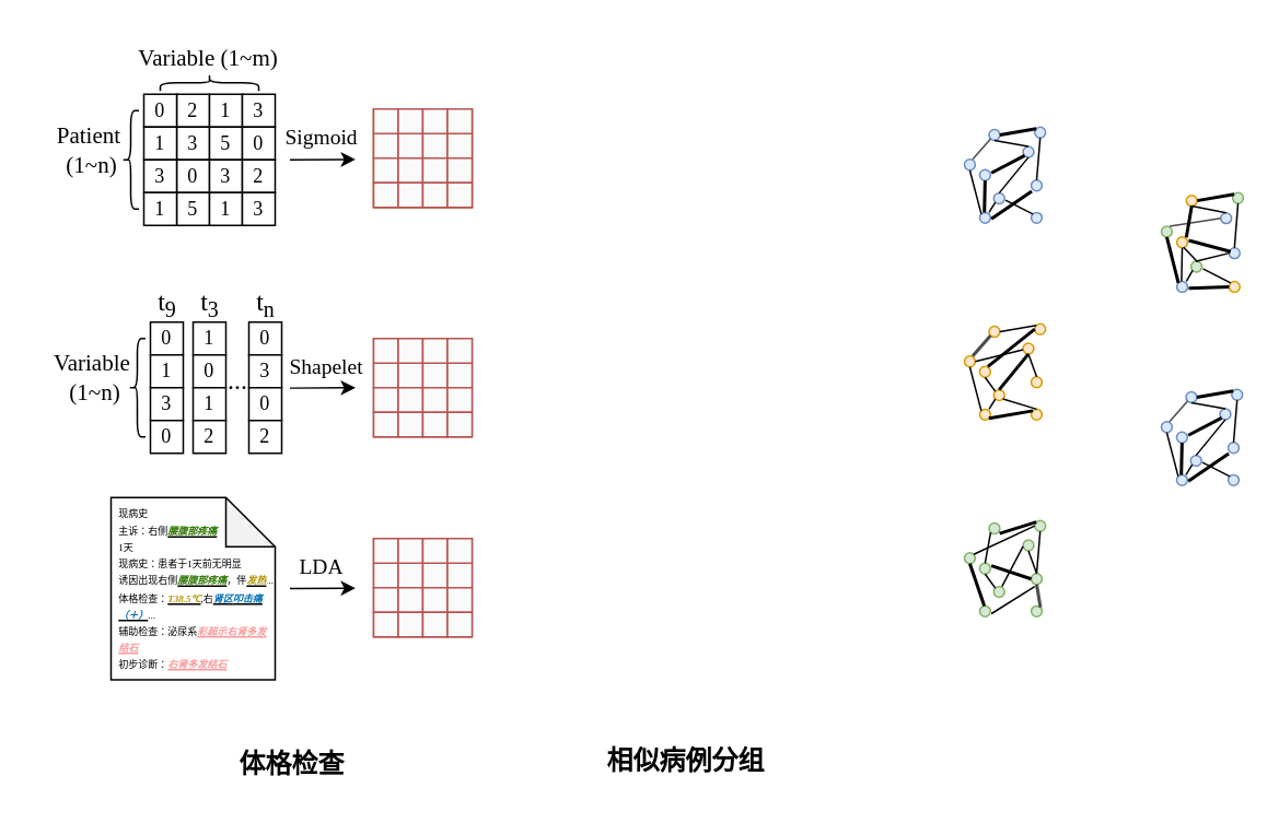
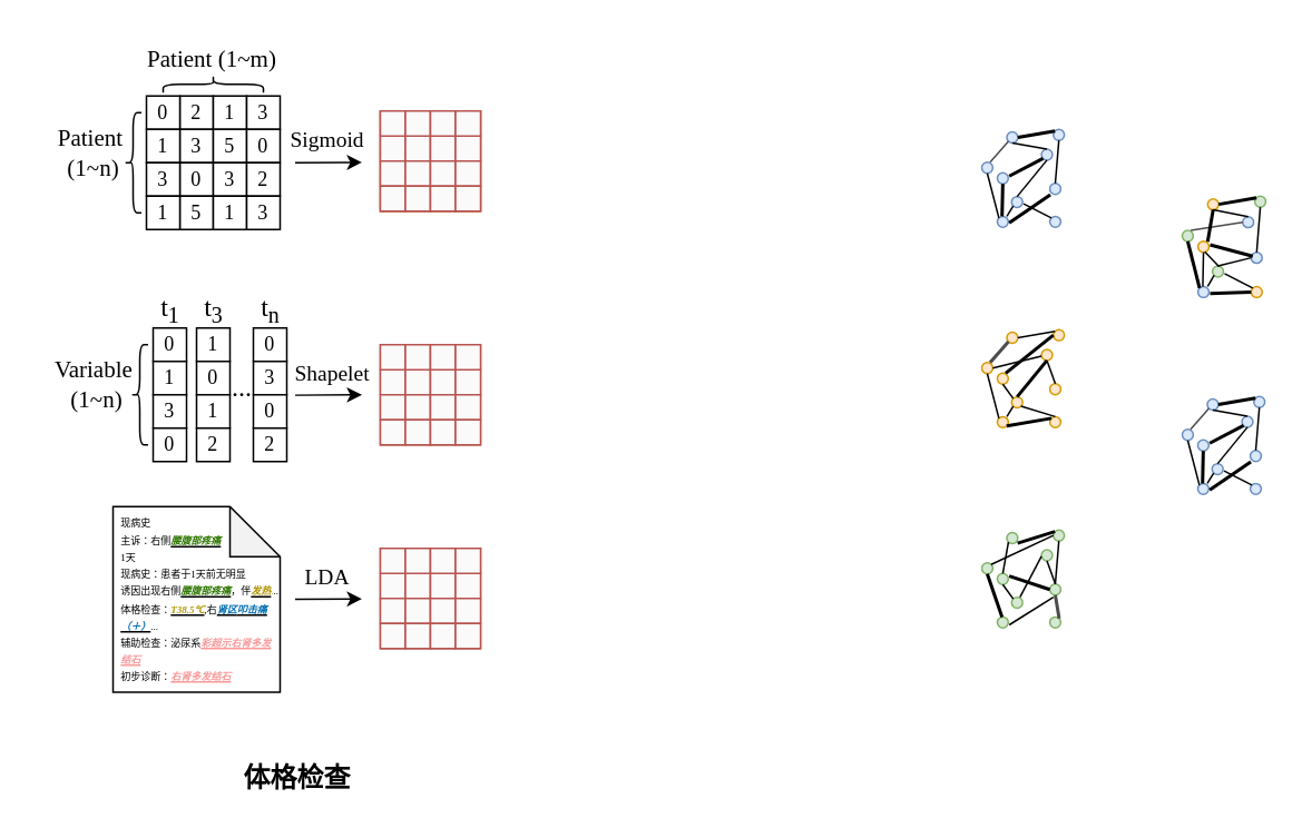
- <mxCell id="90" value="&lt;font style=&quot;font-size: 14px;&quot; face=&quot;Times New Roman&quot;&gt;Variable&amp;nbsp;&lt;/font&gt;&lt;span style=&quot;font-size: 14px; font-family: &amp;quot;Times New Roman&amp;quot;; background-color: initial;&quot;&gt;(1~m)&lt;/span&gt;" style="text;html=1;align=center;verticalAlign=middle;resizable=0;points=[];autosize=1;strokeColor=none;fillColor=none;" vertex="1" parent="1"><mxGeometry x="71" y="21" width="110" height="30" as="geometry" /></mxCell>
+ <mxCell id="90" value="&lt;font style=&quot;font-size: 14px;&quot; face=&quot;Times New Roman&quot;&gt;Patient&amp;nbsp;&lt;/font&gt;&lt;span style=&quot;font-size: 14px; font-family: &amp;quot;Times New Roman&amp;quot;; background-color: initial;&quot;&gt;(1~m)&lt;/span&gt;" style="text;html=1;align=center;verticalAlign=middle;resizable=0;points=[];autosize=1;strokeColor=none;fillColor=none;" vertex="1" parent="1"><mxGeometry x="71" y="21" width="110" height="30" as="geometry" /></mxCell>
- <mxCell id="18" value="&lt;font style=&quot;font-size: 16px;&quot; face=&quot;Times New Roman&quot;&gt;t&lt;sub&gt;9&lt;/sub&gt;&lt;/font&gt;" style="text;html=1;align=center;verticalAlign=middle;resizable=0;points=[];autosize=1;strokeColor=none;fillColor=none;" vertex="1" parent="1"><mxGeometry x="86" y="165" width="30" height="40" as="geometry" /></mxCell>
+ <mxCell id="18" value="&lt;font style=&quot;font-size: 16px;&quot; face=&quot;Times New Roman&quot;&gt;t&lt;sub&gt;1&lt;/sub&gt;&lt;/font&gt;" style="text;html=1;align=center;verticalAlign=middle;resizable=0;points=[];autosize=1;strokeColor=none;fillColor=none;" vertex="1" parent="1"><mxGeometry x="86" y="165" width="30" height="40" as="geometry" /></mxCell>
- <mxCell id="3" value="&lt;font size=&quot;1&quot; face=&quot;宋体&quot;&gt;&lt;b style=&quot;font-size: 16px;&quot;&gt;相似病例分组&lt;/b&gt;&lt;/font&gt;" style="text;html=1;align=center;verticalAlign=middle;resizable=0;points=[];autosize=1;strokeColor=none;fillColor=none;" vertex="1" parent="1"><mxGeometry x="357" y="448" width="120" height="30" as="geometry" /></mxCell>
